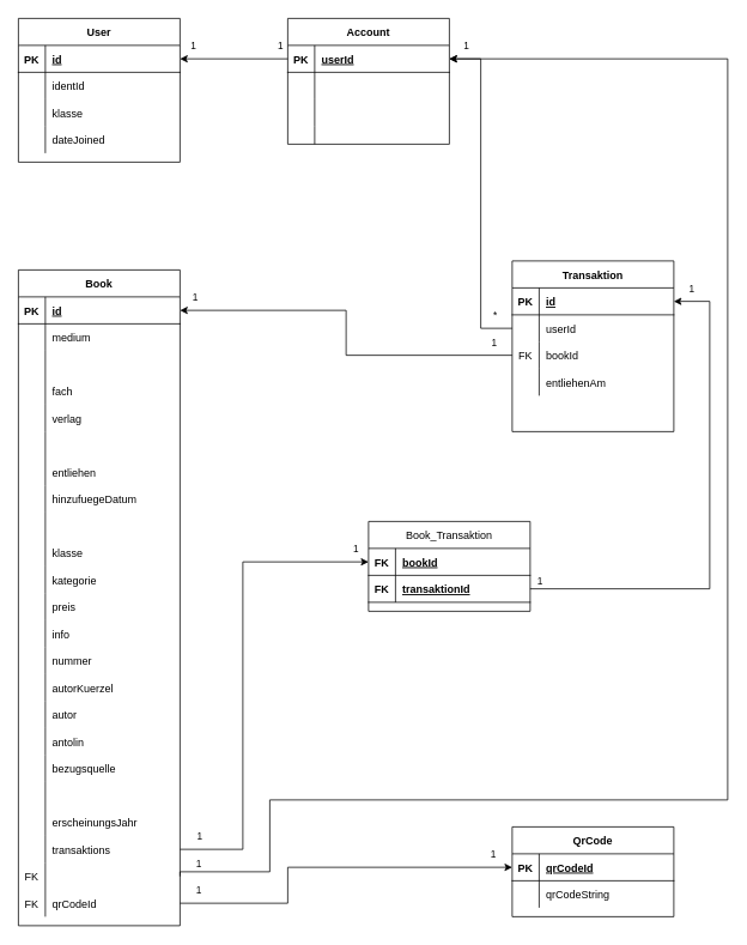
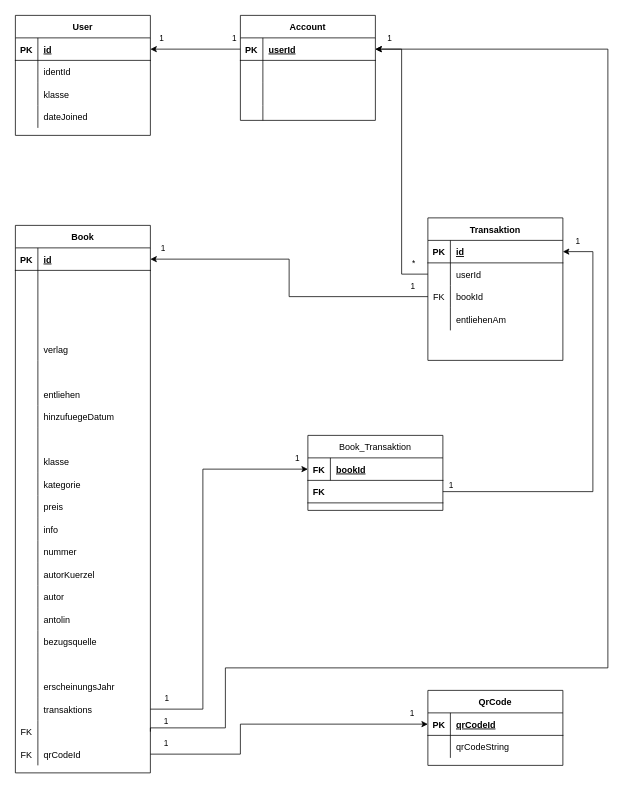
- <mxCell id="38" value="medium" style="shape=partialRectangle;connectable=0;fillColor=none;top=0;left=0;bottom=0;right=0;align=left;spacingLeft=6;overflow=hidden;" parent="36" vertex="1"><mxGeometry x="30" width="150" height="30" as="geometry" /></mxCell>
- <mxCell id="43" value="fach" style="shape=partialRectangle;connectable=0;fillColor=none;top=0;left=0;bottom=0;right=0;align=left;spacingLeft=6;overflow=hidden;" parent="41" vertex="1"><mxGeometry x="30" width="150" height="30" as="geometry" /></mxCell>
- <mxCell id="135" value="transaktionId" style="shape=partialRectangle;connectable=0;fillColor=none;top=0;left=0;bottom=0;right=0;align=left;spacingLeft=6;fontStyle=5;overflow=hidden;" parent="133" vertex="1"><mxGeometry x="30" width="150" height="30" as="geometry" /></mxCell>
